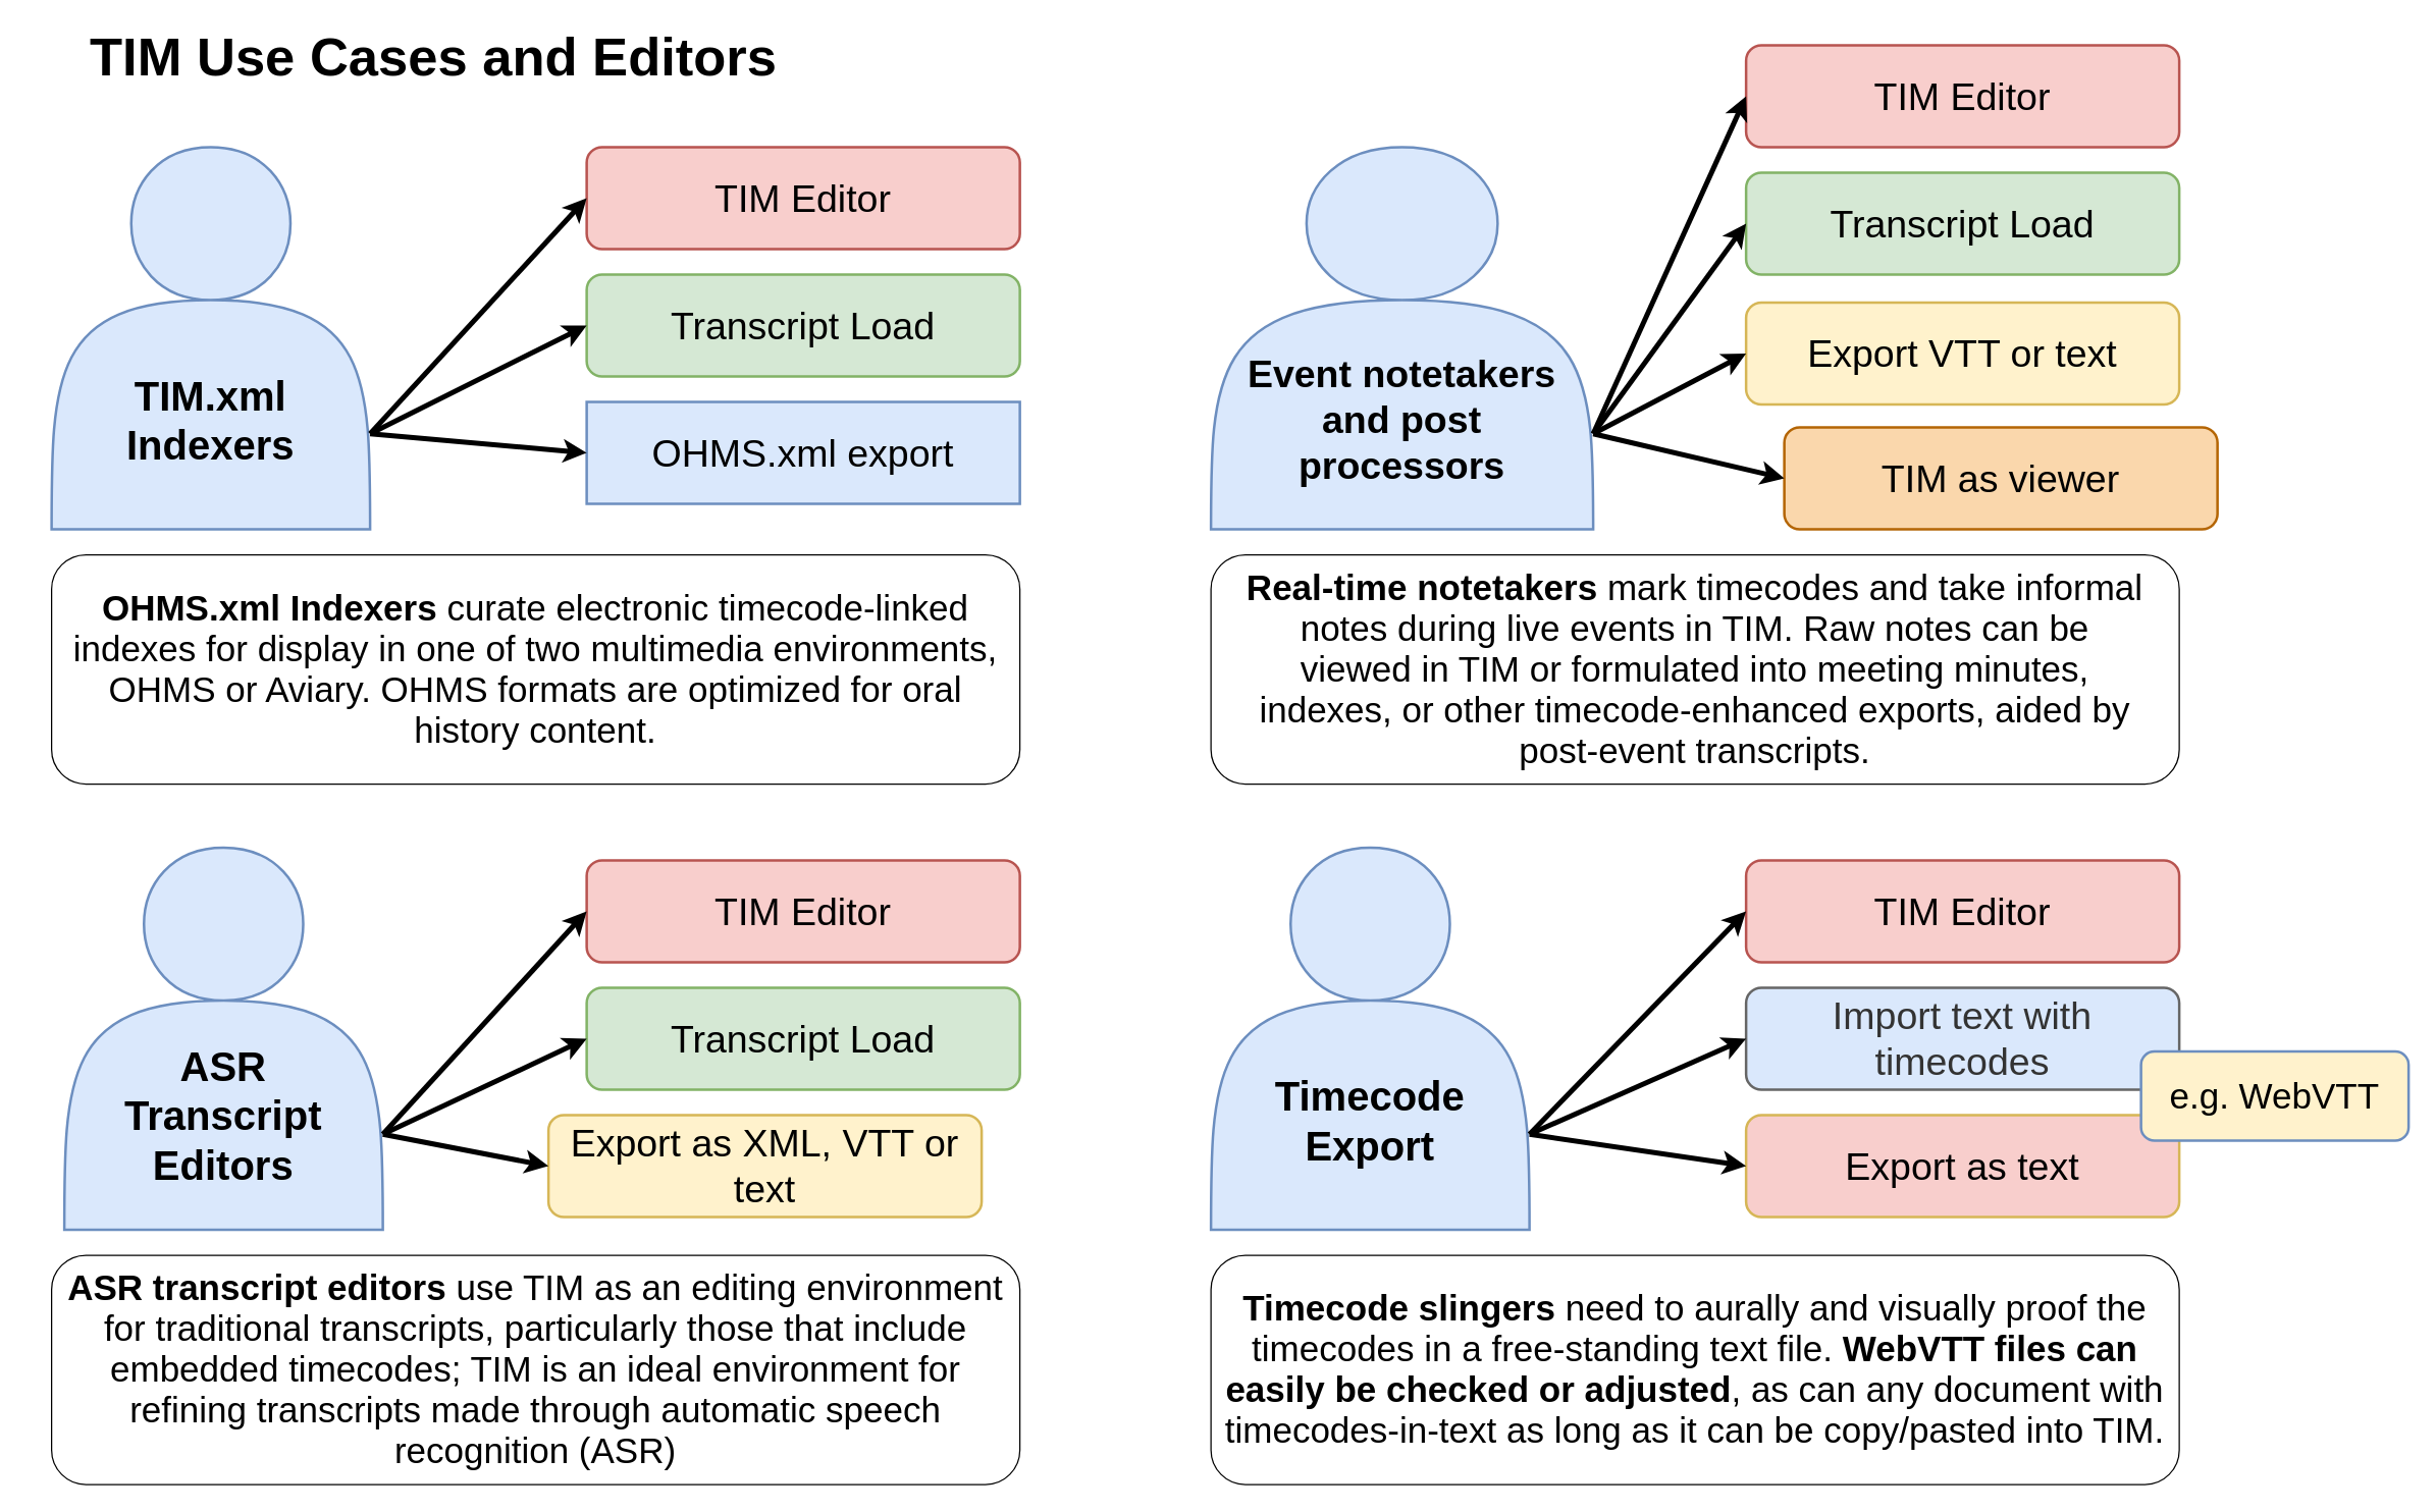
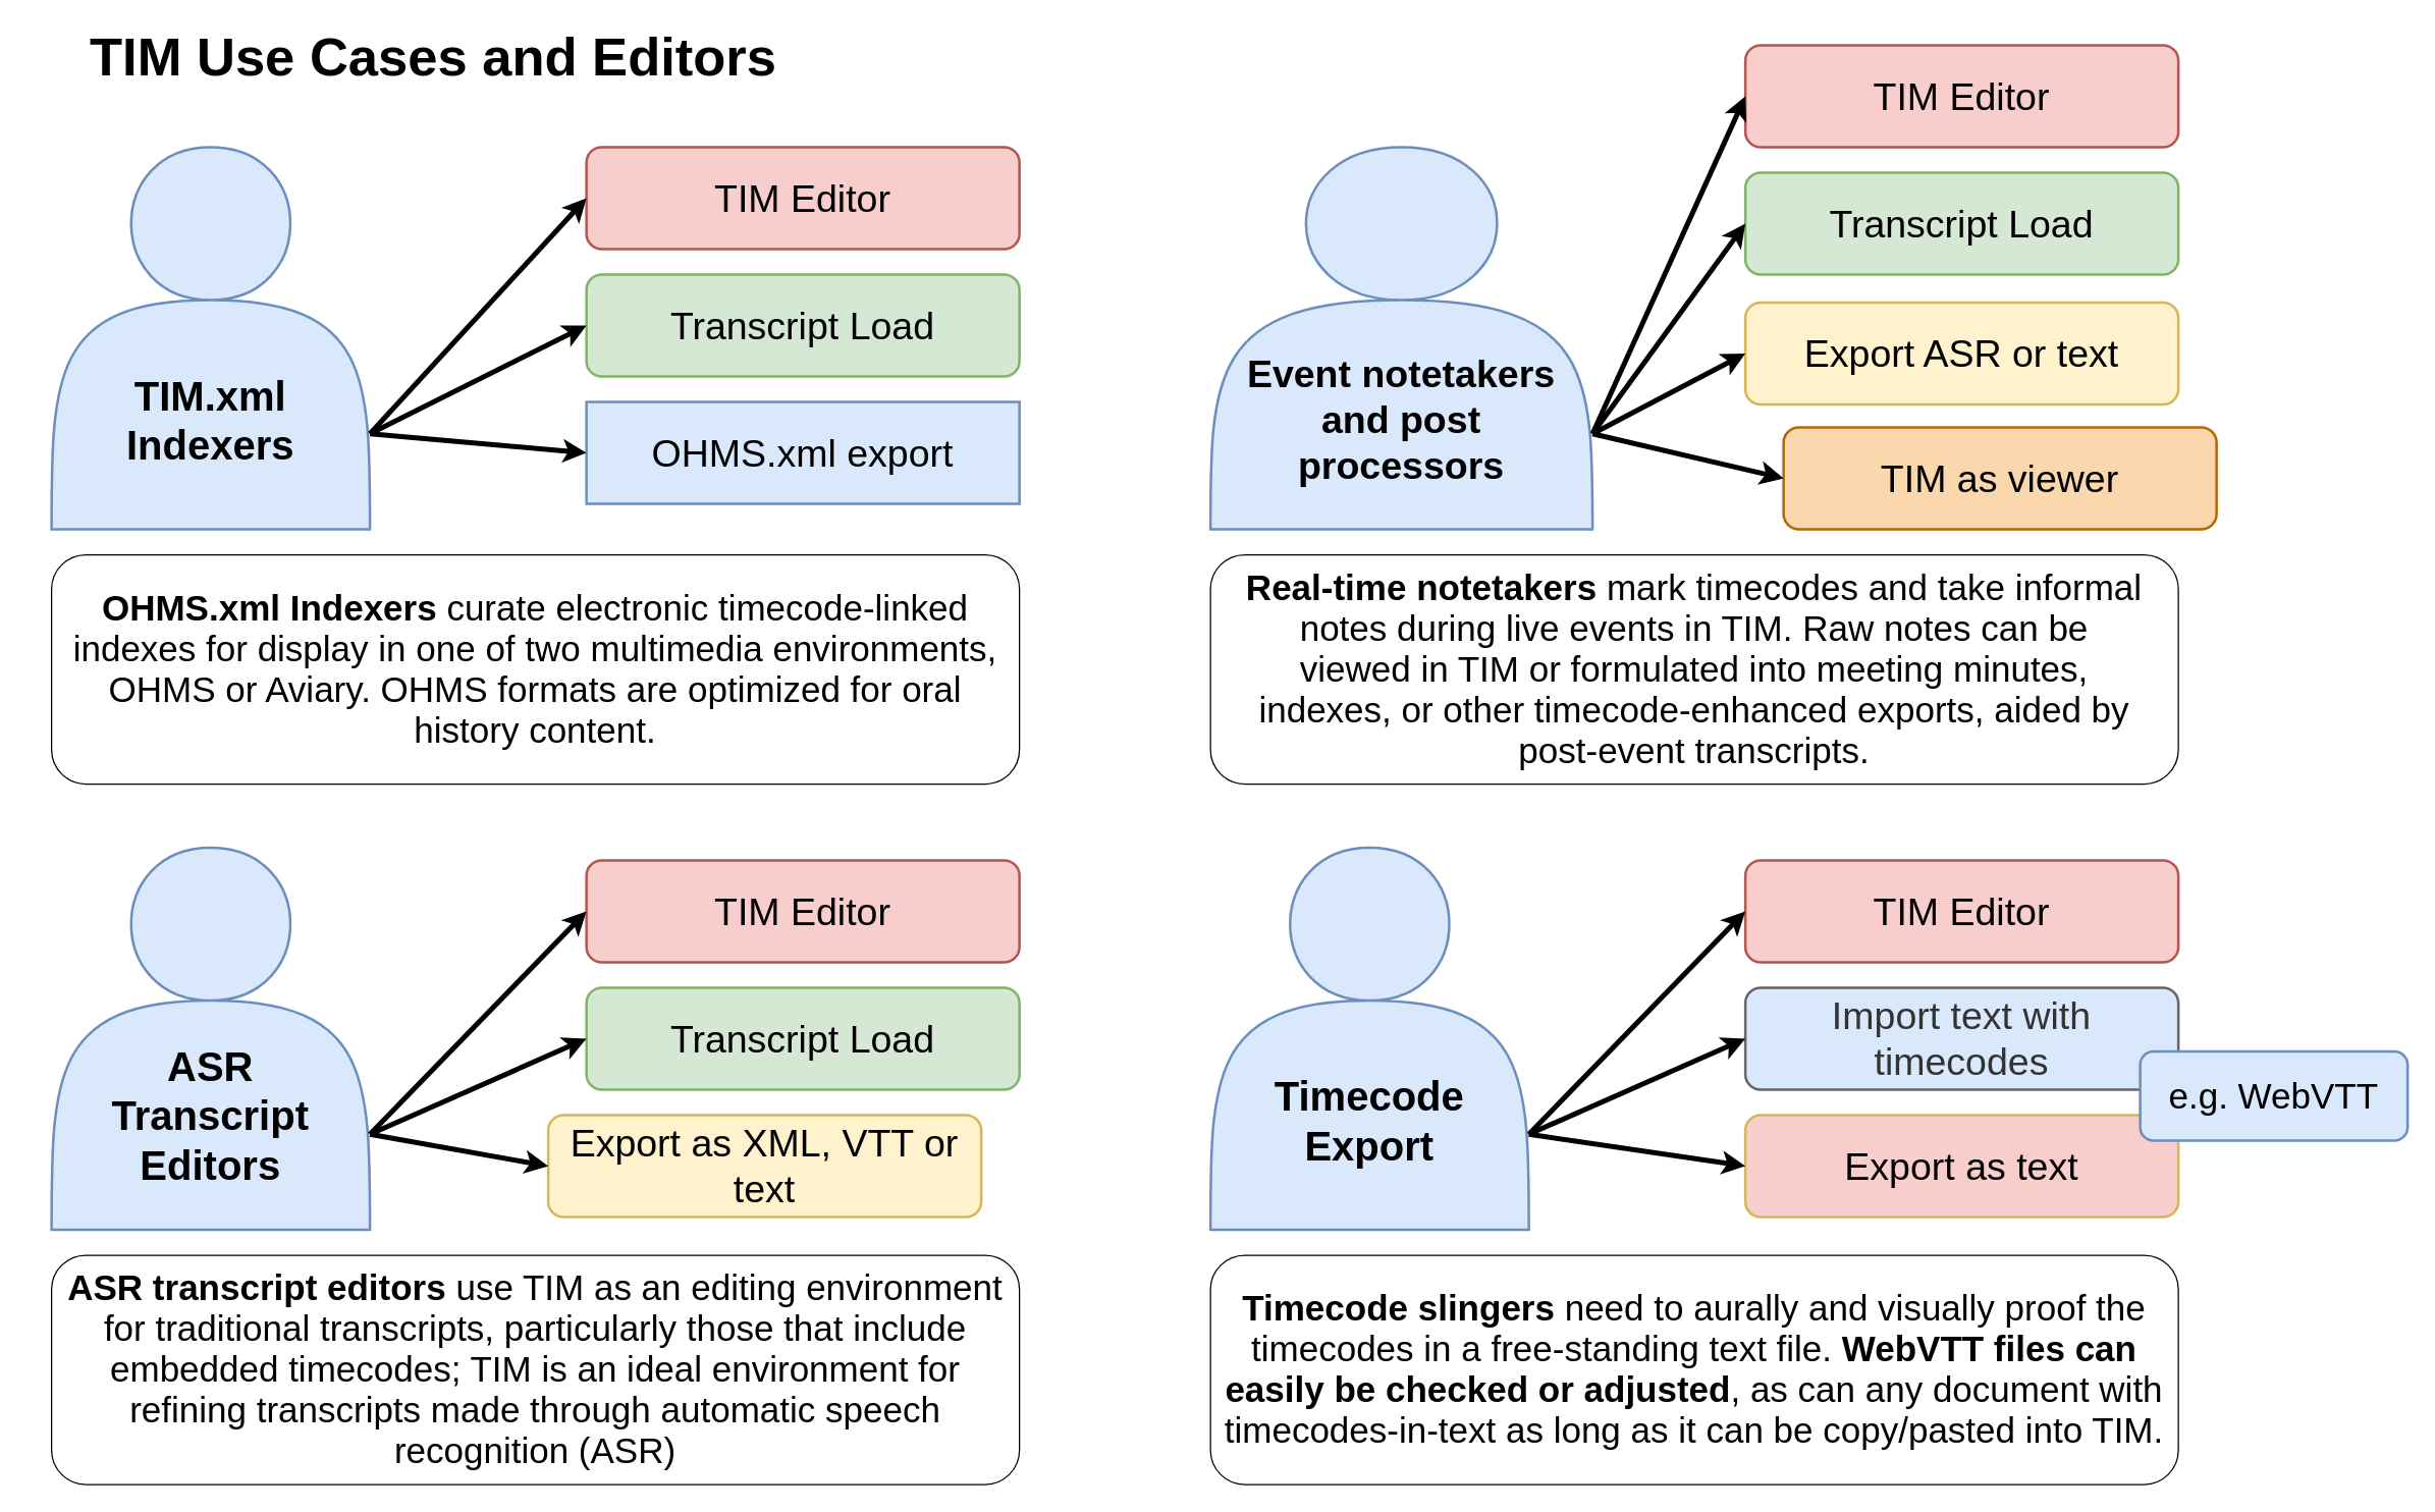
- <mxCell id="11" value="&lt;font style=&quot;font-size: 30px;&quot;&gt;Export VTT or text&lt;/font&gt;" style="rounded=1;whiteSpace=wrap;html=1;fillColor=#fff2cc;strokeColor=#d6b656;strokeWidth=2;" vertex="1" parent="1"><mxGeometry x="1370" y="237" width="340" height="80" as="geometry" /></mxCell>
+ <mxCell id="11" value="&lt;font style=&quot;font-size: 30px;&quot;&gt;Export ASR or text&lt;/font&gt;" style="rounded=1;whiteSpace=wrap;html=1;fillColor=#fff2cc;strokeColor=#d6b656;strokeWidth=2;" vertex="1" parent="1"><mxGeometry x="1370" y="237" width="340" height="80" as="geometry" /></mxCell>
- <mxCell id="8" value="&lt;font style=&quot;font-size: 32px;&quot;&gt;&lt;b&gt;ASR Transcript Editors&lt;/b&gt;&lt;br&gt;&lt;/font&gt;" style="shape=actor;whiteSpace=wrap;html=1;fillColor=#dae8fc;strokeColor=#6c8ebf;strokeWidth=2;verticalAlign=bottom;spacingBottom=18;spacing=13;" vertex="1" parent="1"><mxGeometry x="50" y="665" width="250" height="300" as="geometry" /></mxCell>
+ <mxCell id="8" value="&lt;font style=&quot;font-size: 32px;&quot;&gt;&lt;b&gt;ASR Transcript Editors&lt;/b&gt;&lt;br&gt;&lt;/font&gt;" style="shape=actor;whiteSpace=wrap;html=1;fillColor=#dae8fc;strokeColor=#6c8ebf;strokeWidth=2;verticalAlign=bottom;spacingBottom=18;spacing=13;" vertex="1" parent="1"><mxGeometry x="40" y="665" width="250" height="300" as="geometry" /></mxCell>
- <mxCell id="19" value="&lt;font style=&quot;font-size: 28px;&quot;&gt;e.g. WebVTT&lt;/font&gt;" style="rounded=1;whiteSpace=wrap;html=1;fillColor=#fff2cc;strokeColor=#6c8ebf;strokeWidth=2;" vertex="1" parent="1"><mxGeometry x="1680" y="825" width="210" height="70" as="geometry" /></mxCell>
+ <mxCell id="19" value="&lt;font style=&quot;font-size: 28px;&quot;&gt;e.g. WebVTT&lt;/font&gt;" style="rounded=1;whiteSpace=wrap;html=1;fillColor=#dae8fc;strokeColor=#6c8ebf;strokeWidth=2;" vertex="1" parent="1"><mxGeometry x="1680" y="825" width="210" height="70" as="geometry" /></mxCell>
